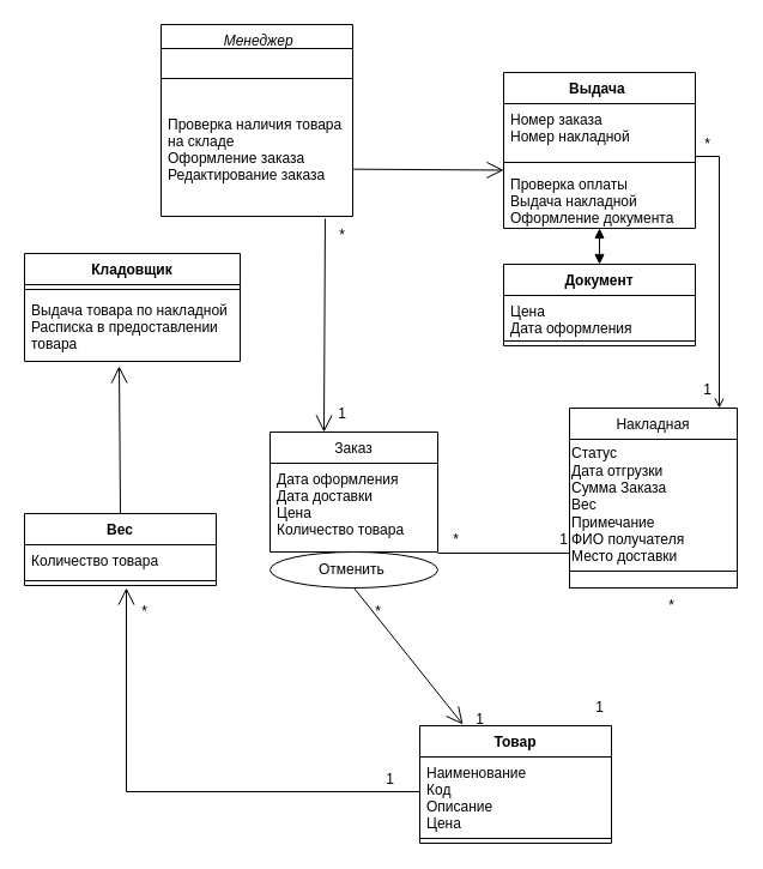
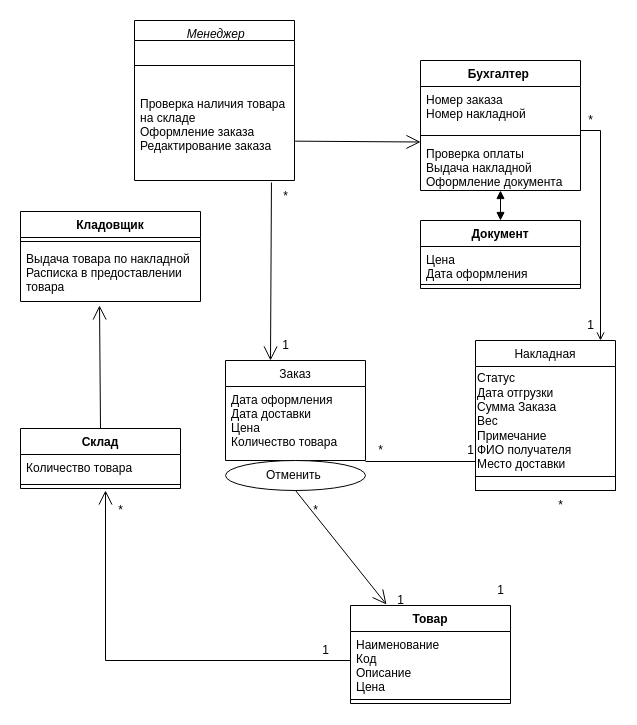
- <mxCell id="6" value="Выдача " style="swimlane;fontStyle=1;align=center;verticalAlign=top;childLayout=stackLayout;horizontal=1;startSize=26;horizontalStack=0;resizeParent=1;resizeParentMax=0;resizeLast=0;collapsible=1;marginBottom=0;" vertex="1" parent="1"><mxGeometry x="420" y="60" width="160" height="130" as="geometry" /></mxCell>
+ <mxCell id="6" value="Бухгалтер " style="swimlane;fontStyle=1;align=center;verticalAlign=top;childLayout=stackLayout;horizontal=1;startSize=26;horizontalStack=0;resizeParent=1;resizeParentMax=0;resizeLast=0;collapsible=1;marginBottom=0;" vertex="1" parent="1"><mxGeometry x="420" y="60" width="160" height="130" as="geometry" /></mxCell>
- <mxCell id="27" value="Вес" style="swimlane;fontStyle=1;align=center;verticalAlign=top;childLayout=stackLayout;horizontal=1;startSize=26;horizontalStack=0;resizeParent=1;resizeParentMax=0;resizeLast=0;collapsible=1;marginBottom=0;" vertex="1" parent="1"><mxGeometry x="20" y="428" width="160" height="60" as="geometry" /></mxCell>
+ <mxCell id="27" value="Склад" style="swimlane;fontStyle=1;align=center;verticalAlign=top;childLayout=stackLayout;horizontal=1;startSize=26;horizontalStack=0;resizeParent=1;resizeParentMax=0;resizeLast=0;collapsible=1;marginBottom=0;" vertex="1" parent="1"><mxGeometry x="20" y="428" width="160" height="60" as="geometry" /></mxCell>
